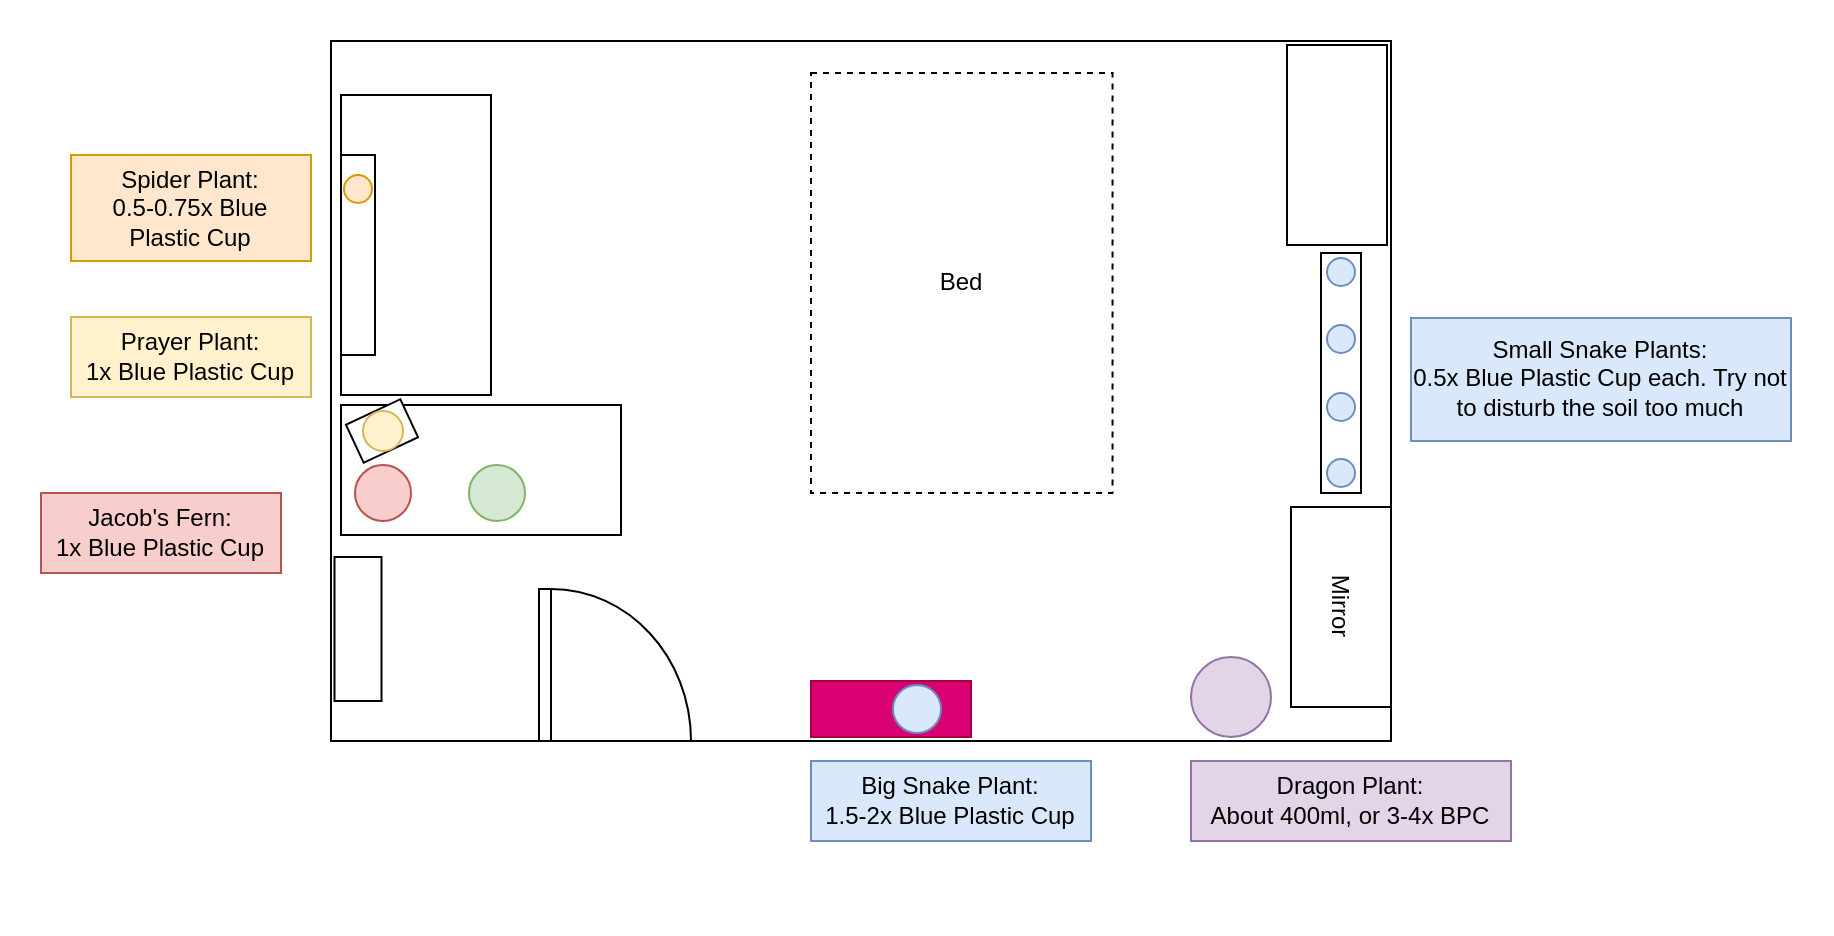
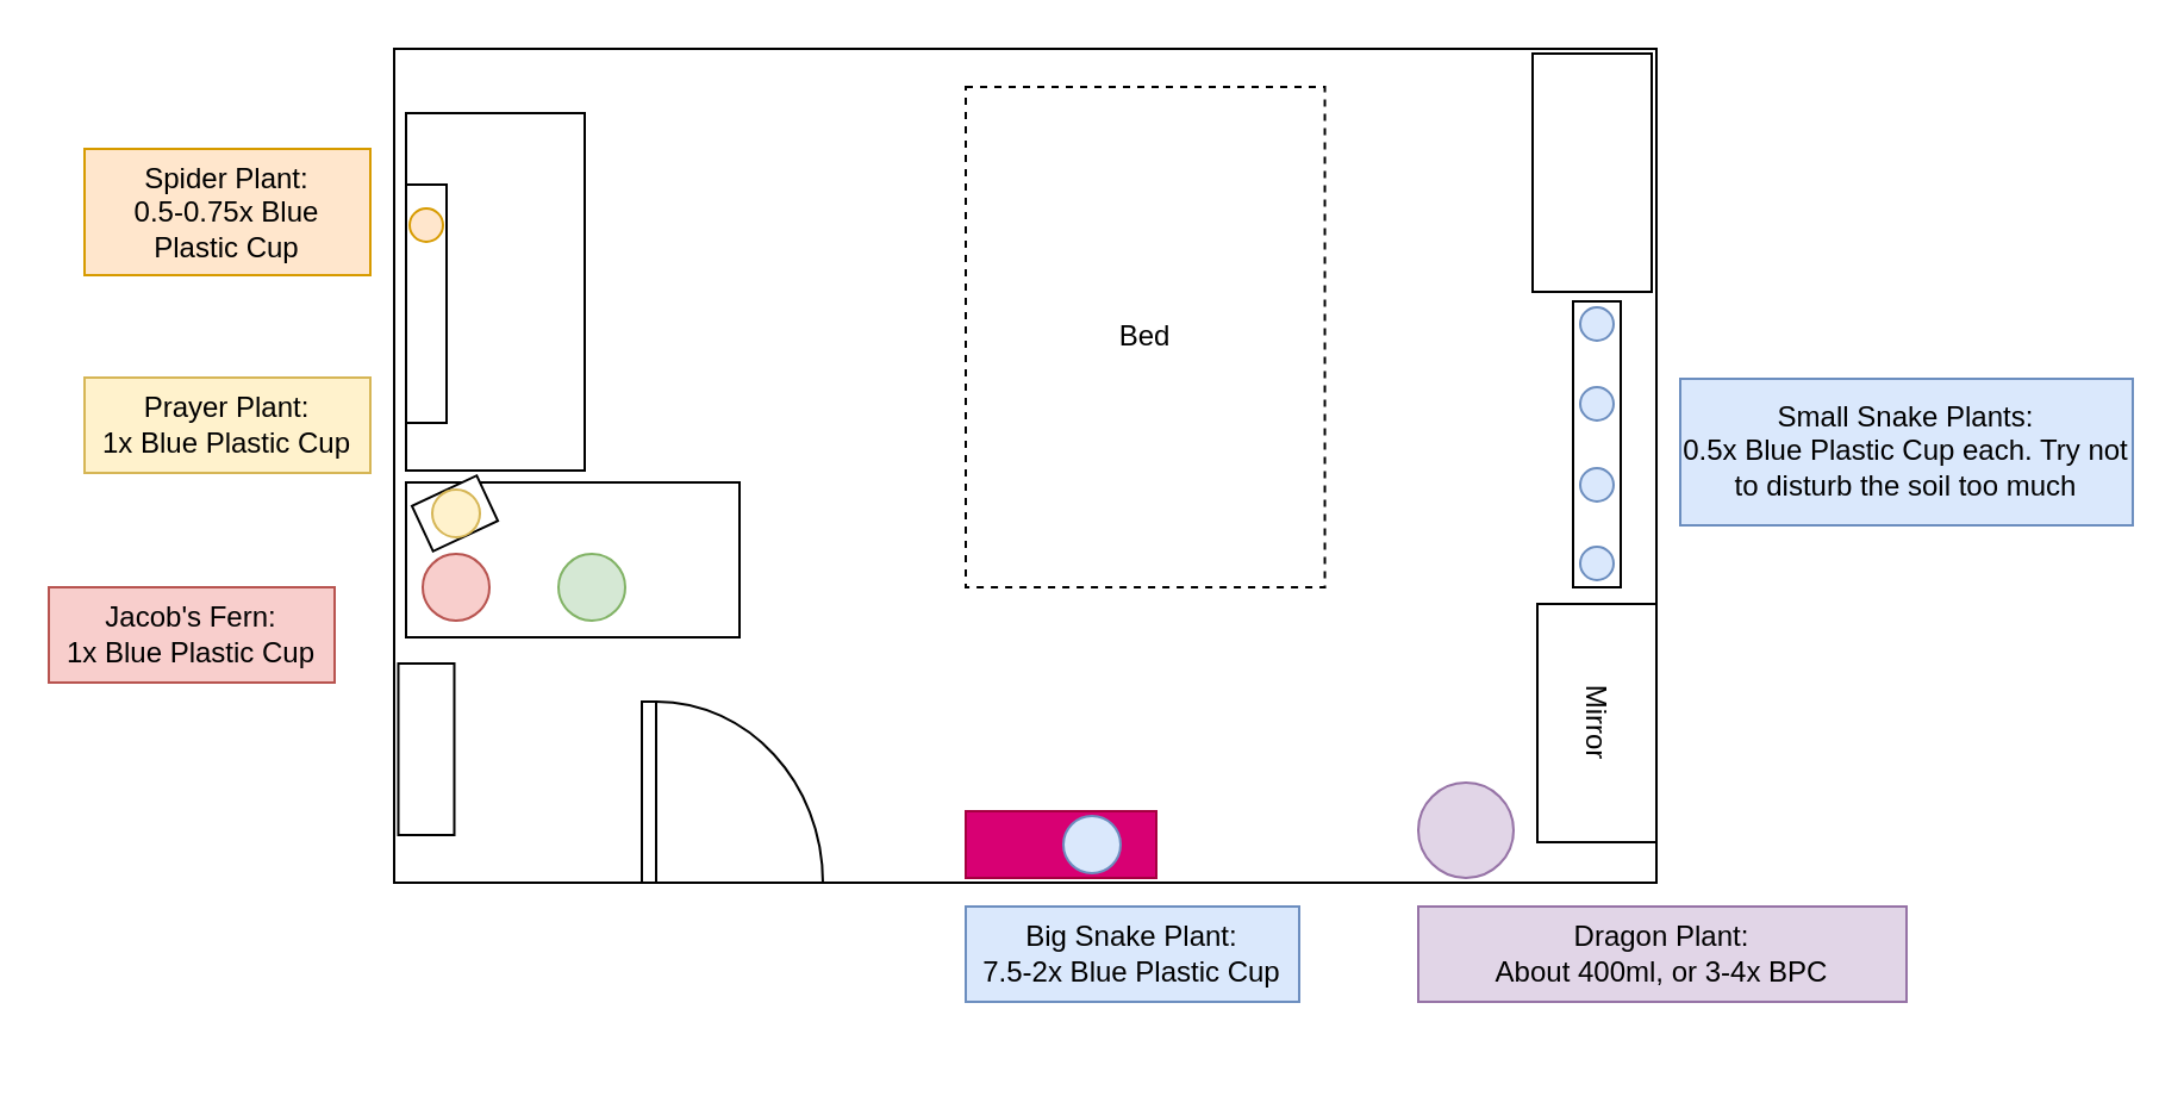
- <mxCell id="27" value="&lt;div&gt;Spider Plant: &lt;br&gt;&lt;/div&gt;&lt;div&gt;0.5-0.75x Blue&lt;/div&gt;&lt;div&gt;Plastic Cup&lt;/div&gt;" style="text;strokeColor=#d79b00;align=center;fillColor=#ffe6cc;html=1;verticalAlign=middle;whiteSpace=wrap;rounded=0;" vertex="1" parent="1"><mxGeometry x="35" y="77" width="120" height="53" as="geometry" /></mxCell>
+ <mxCell id="27" value="&lt;div&gt;Spider Plant: &lt;br&gt;&lt;/div&gt;&lt;div&gt;0.5-0.75x Blue&lt;/div&gt;&lt;div&gt;Plastic Cup&lt;/div&gt;" style="text;strokeColor=#d79b00;align=center;fillColor=#ffe6cc;html=1;verticalAlign=middle;whiteSpace=wrap;rounded=0;" vertex="1" parent="1"><mxGeometry x="35" y="62" width="120" height="53" as="geometry" /></mxCell>
- <mxCell id="23" value="&lt;div&gt;Big Snake Plant: &lt;br&gt;&lt;/div&gt;1.5-2x Blue Plastic Cup" style="text;strokeColor=#6c8ebf;align=center;fillColor=#dae8fc;html=1;verticalAlign=middle;whiteSpace=wrap;rounded=0;" vertex="1" parent="1"><mxGeometry x="405" y="380" width="140" height="40" as="geometry" /></mxCell>
+ <mxCell id="23" value="&lt;div&gt;Big Snake Plant: &lt;br&gt;&lt;/div&gt;7.5-2x Blue Plastic Cup" style="text;strokeColor=#6c8ebf;align=center;fillColor=#dae8fc;html=1;verticalAlign=middle;whiteSpace=wrap;rounded=0;" vertex="1" parent="1"><mxGeometry x="405" y="380" width="140" height="40" as="geometry" /></mxCell>
- <mxCell id="22" value="&lt;div&gt;Dragon Plant: &lt;br&gt;&lt;/div&gt;About 400ml, or 3-4x BPC " style="text;strokeColor=#9673a6;align=center;fillColor=#e1d5e7;html=1;verticalAlign=middle;whiteSpace=wrap;rounded=0;" vertex="1" parent="1"><mxGeometry x="595" y="380" width="160" height="40" as="geometry" /></mxCell>
+ <mxCell id="22" value="&lt;div&gt;Dragon Plant: &lt;br&gt;&lt;/div&gt;About 400ml, or 3-4x BPC " style="text;strokeColor=#9673a6;align=center;fillColor=#e1d5e7;html=1;verticalAlign=middle;whiteSpace=wrap;rounded=0;" vertex="1" parent="1"><mxGeometry x="595" y="380" width="205" height="40" as="geometry" /></mxCell>
